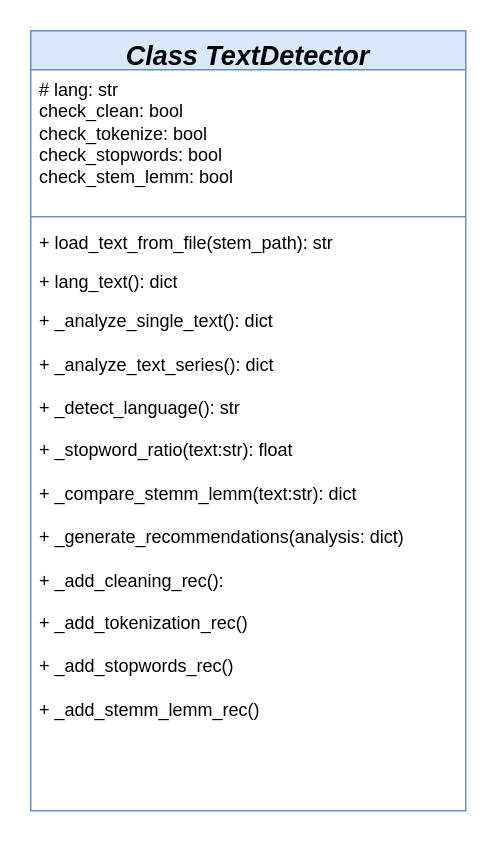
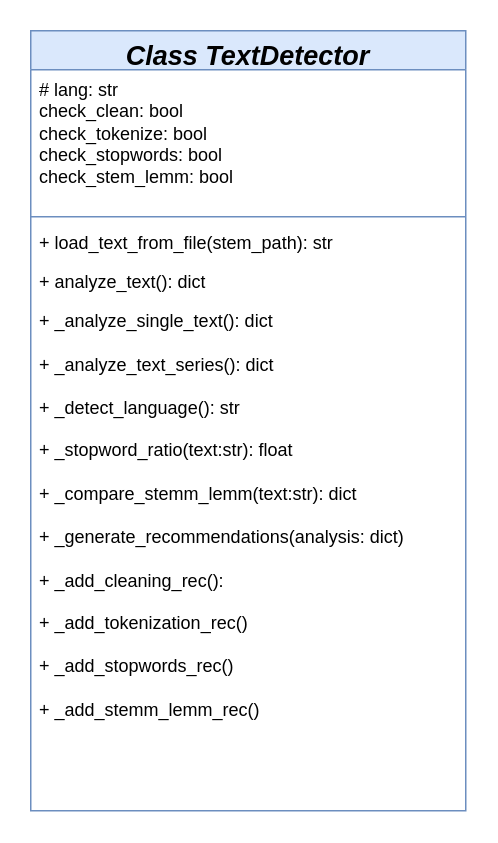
- <mxCell id="6" value="+ lang_text(): dict" style="text;strokeColor=none;fillColor=none;align=left;verticalAlign=top;spacingLeft=4;spacingRight=4;overflow=hidden;rotatable=0;points=[[0,0.5],[1,0.5]];portConstraint=eastwest;whiteSpace=wrap;html=1;" vertex="1" parent="2"><mxGeometry y="154" width="290" height="26" as="geometry" /></mxCell>
+ <mxCell id="6" value="+ analyze_text(): dict" style="text;strokeColor=none;fillColor=none;align=left;verticalAlign=top;spacingLeft=4;spacingRight=4;overflow=hidden;rotatable=0;points=[[0,0.5],[1,0.5]];portConstraint=eastwest;whiteSpace=wrap;html=1;" vertex="1" parent="2"><mxGeometry y="154" width="290" height="26" as="geometry" /></mxCell>
